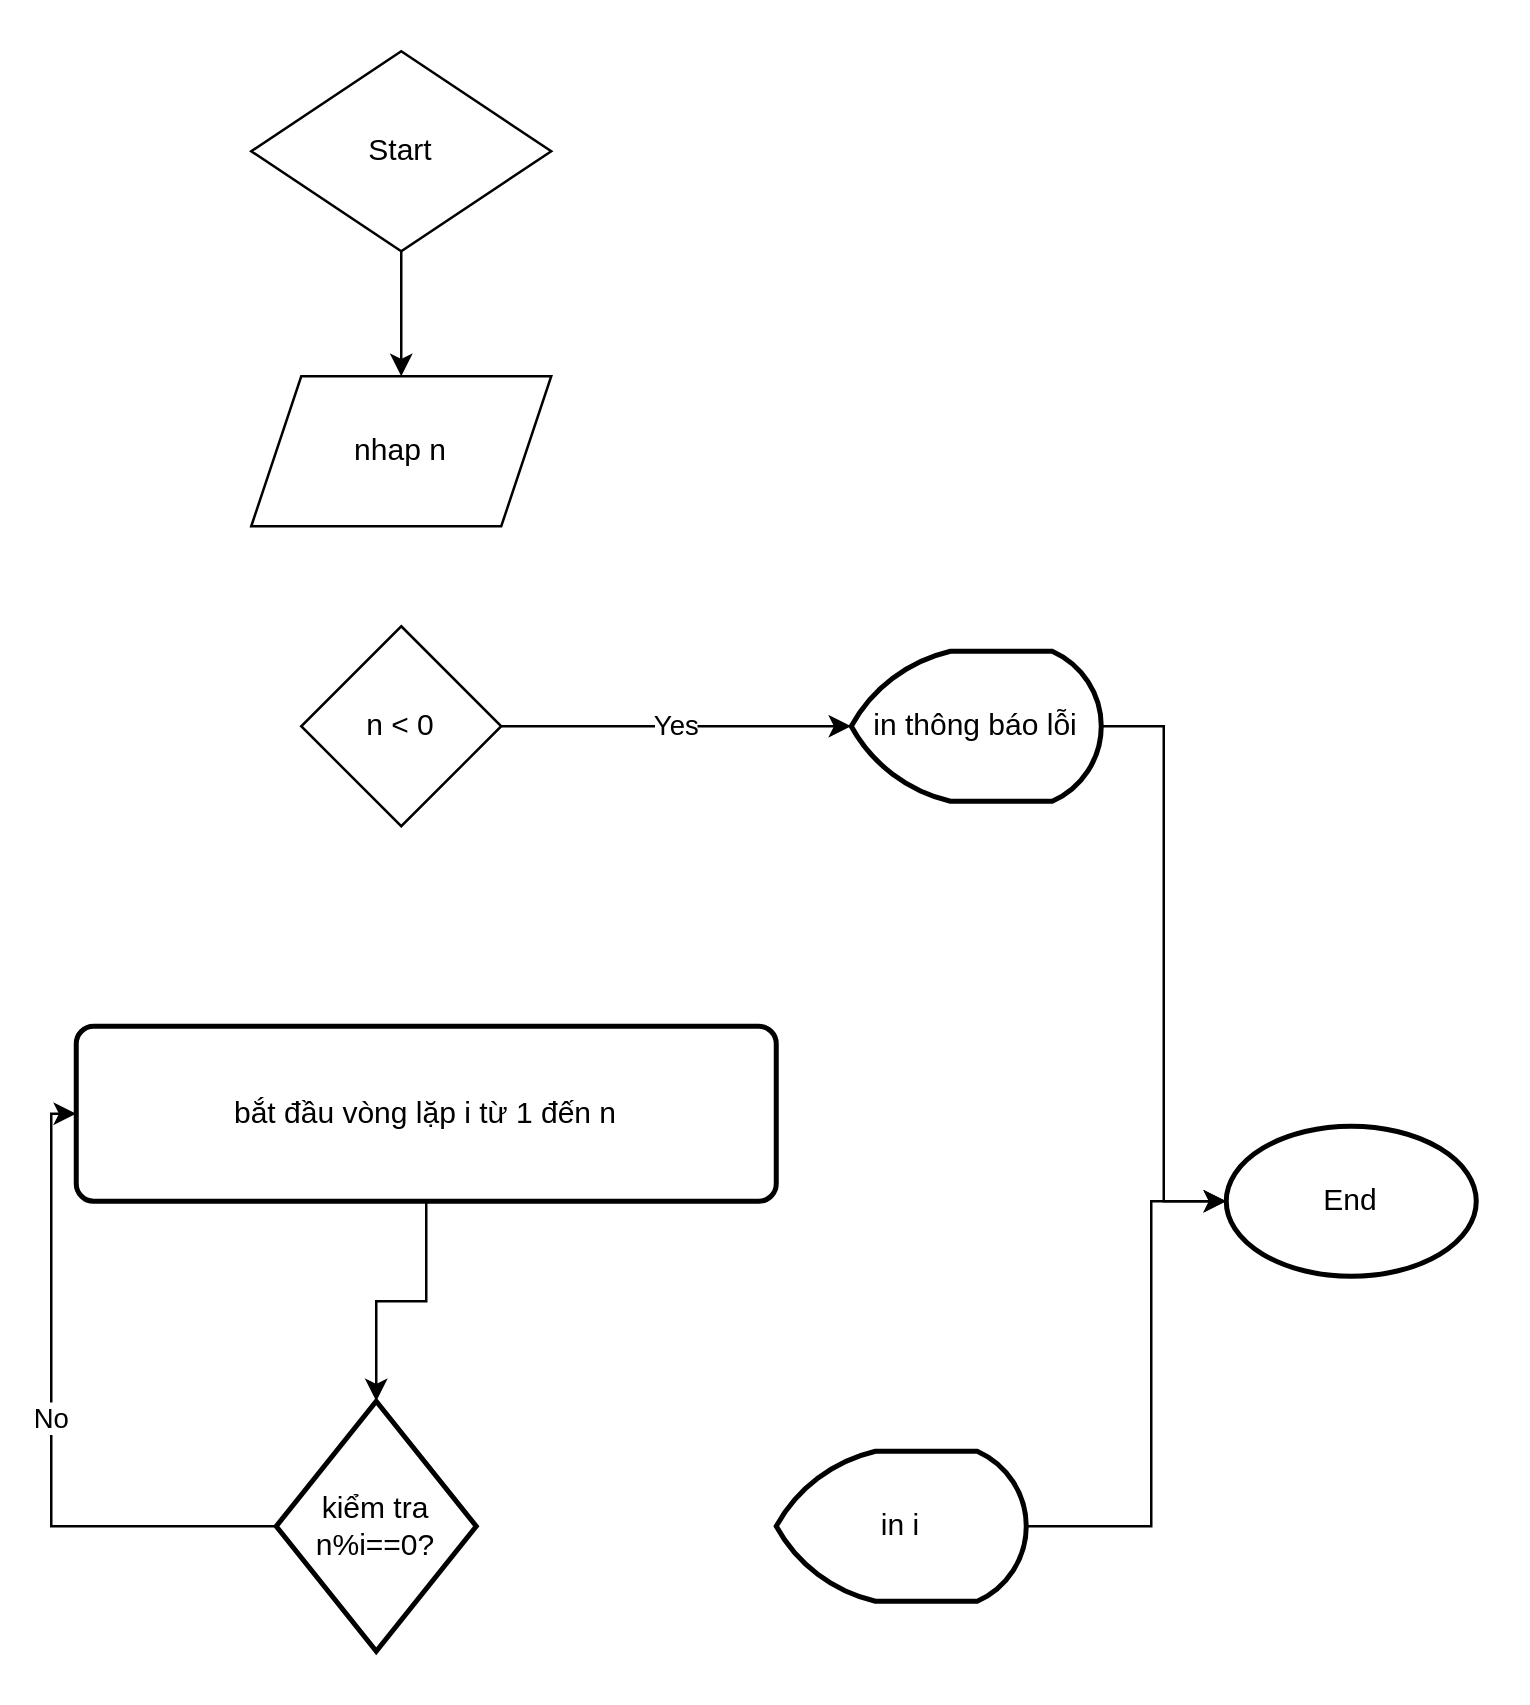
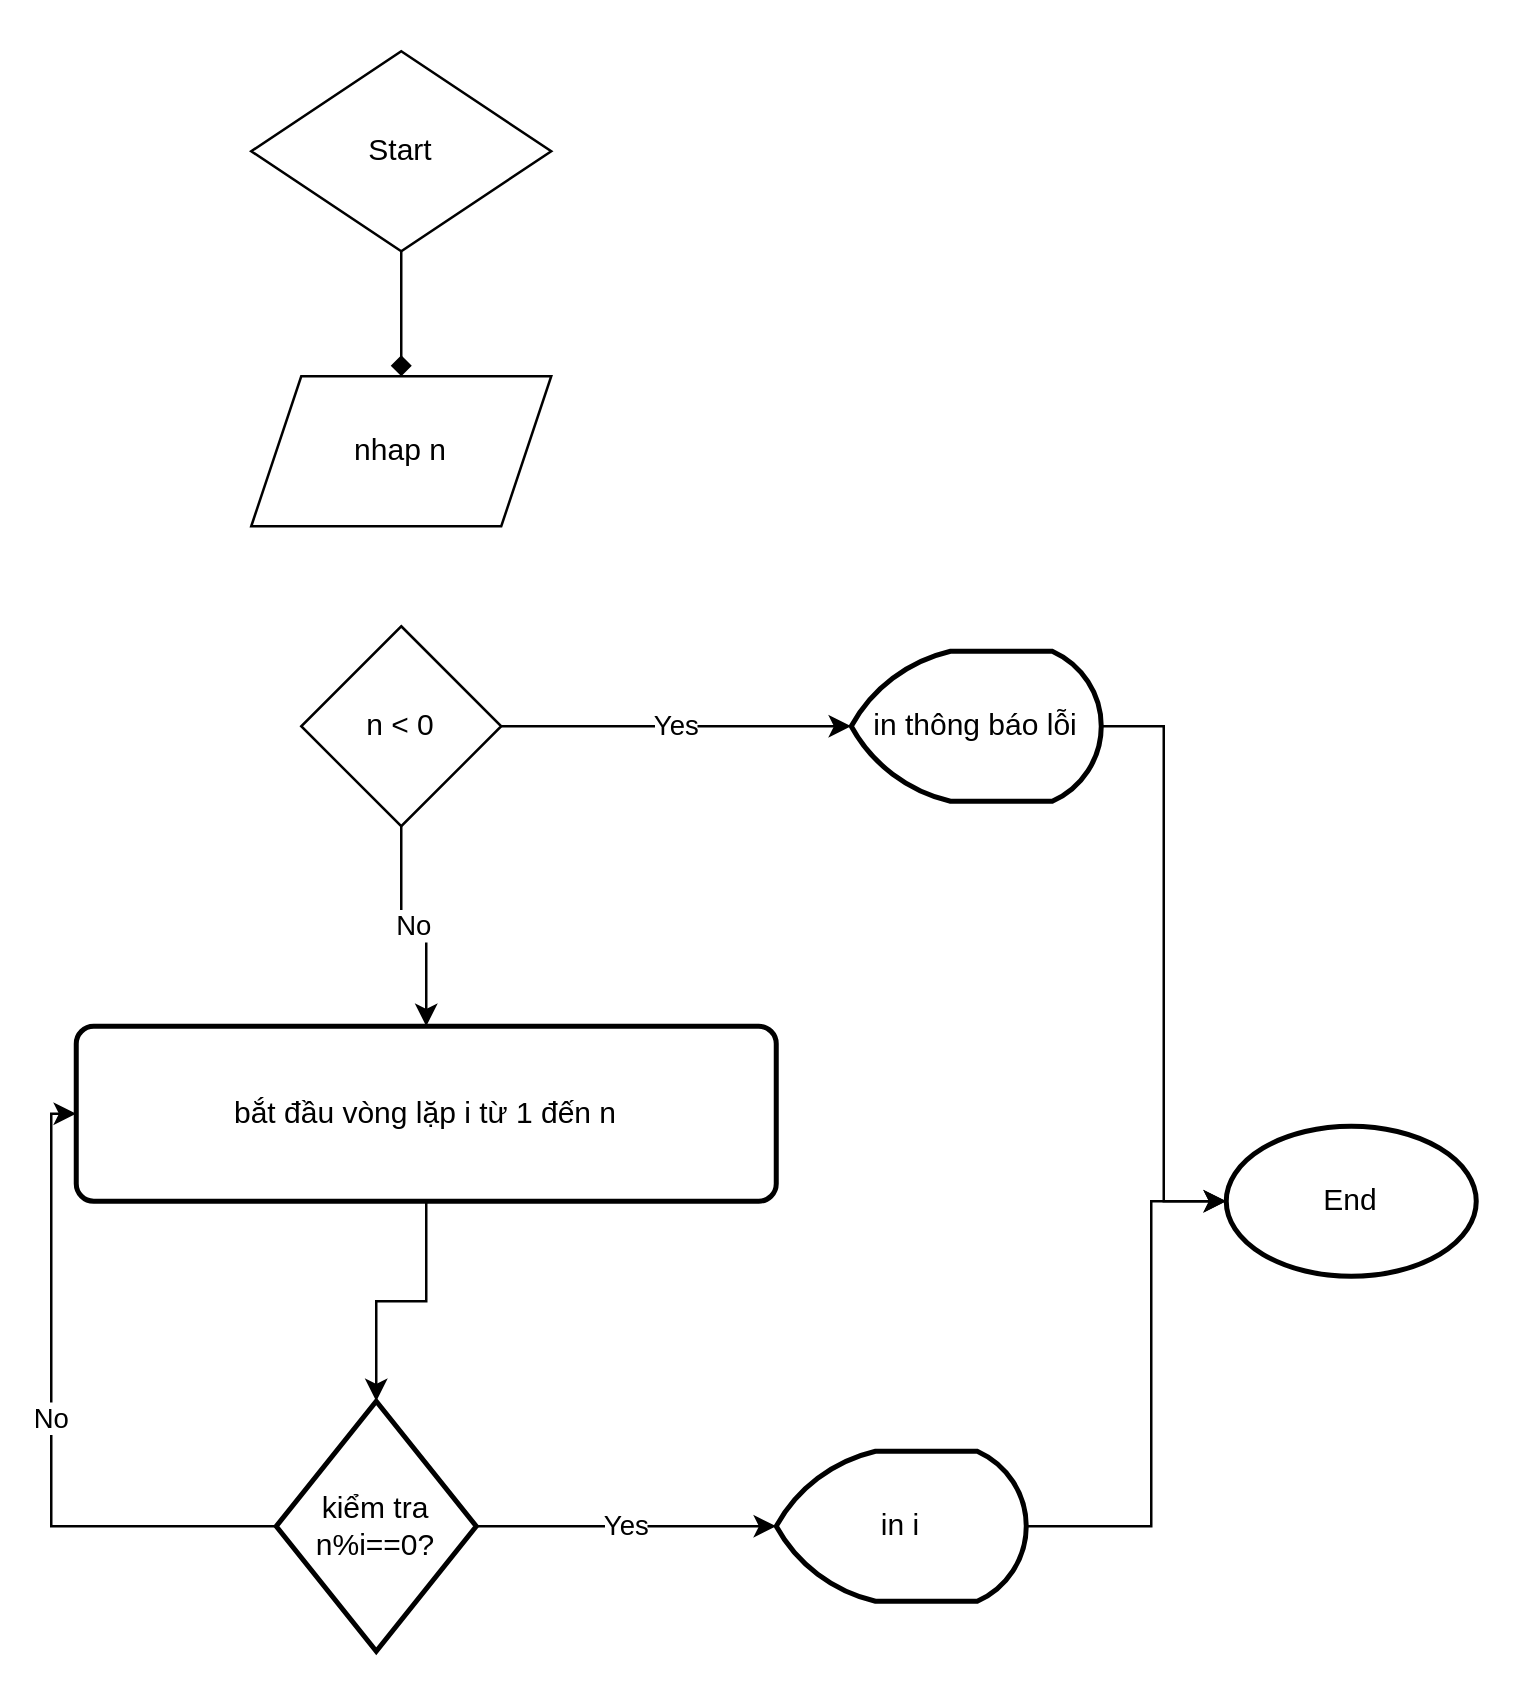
- <mxCell id="2" style="edgeStyle=orthogonalEdgeStyle;rounded=0;orthogonalLoop=1;jettySize=auto;html=1;entryX=0.5;entryY=0;entryDx=0;entryDy=0;" edge="1" parent="1" source="3" target="4"><mxGeometry relative="1" as="geometry" /></mxCell>
+ <mxCell id="2" style="edgeStyle=orthogonalEdgeStyle;rounded=0;orthogonalLoop=1;jettySize=auto;html=1;entryX=0.5;entryY=0;entryDx=0;entryDy=0;endArrow=diamond;" edge="1" parent="1" source="3" target="4"><mxGeometry relative="1" as="geometry" /></mxCell>
+ <mxCell id="6" value="No" style="edgeStyle=orthogonalEdgeStyle;rounded=0;orthogonalLoop=1;jettySize=auto;html=1;entryX=0.5;entryY=0;entryDx=0;entryDy=0;" edge="1" parent="1" source="7" target="9"><mxGeometry relative="1" as="geometry" /></mxCell>
+ <mxCell id="15" value="Yes" style="edgeStyle=orthogonalEdgeStyle;rounded=0;orthogonalLoop=1;jettySize=auto;html=1;entryX=0;entryY=0.5;entryDx=0;entryDy=0;entryPerimeter=0;" edge="1" parent="1" source="11" target="14"><mxGeometry relative="1" as="geometry" /></mxCell>
